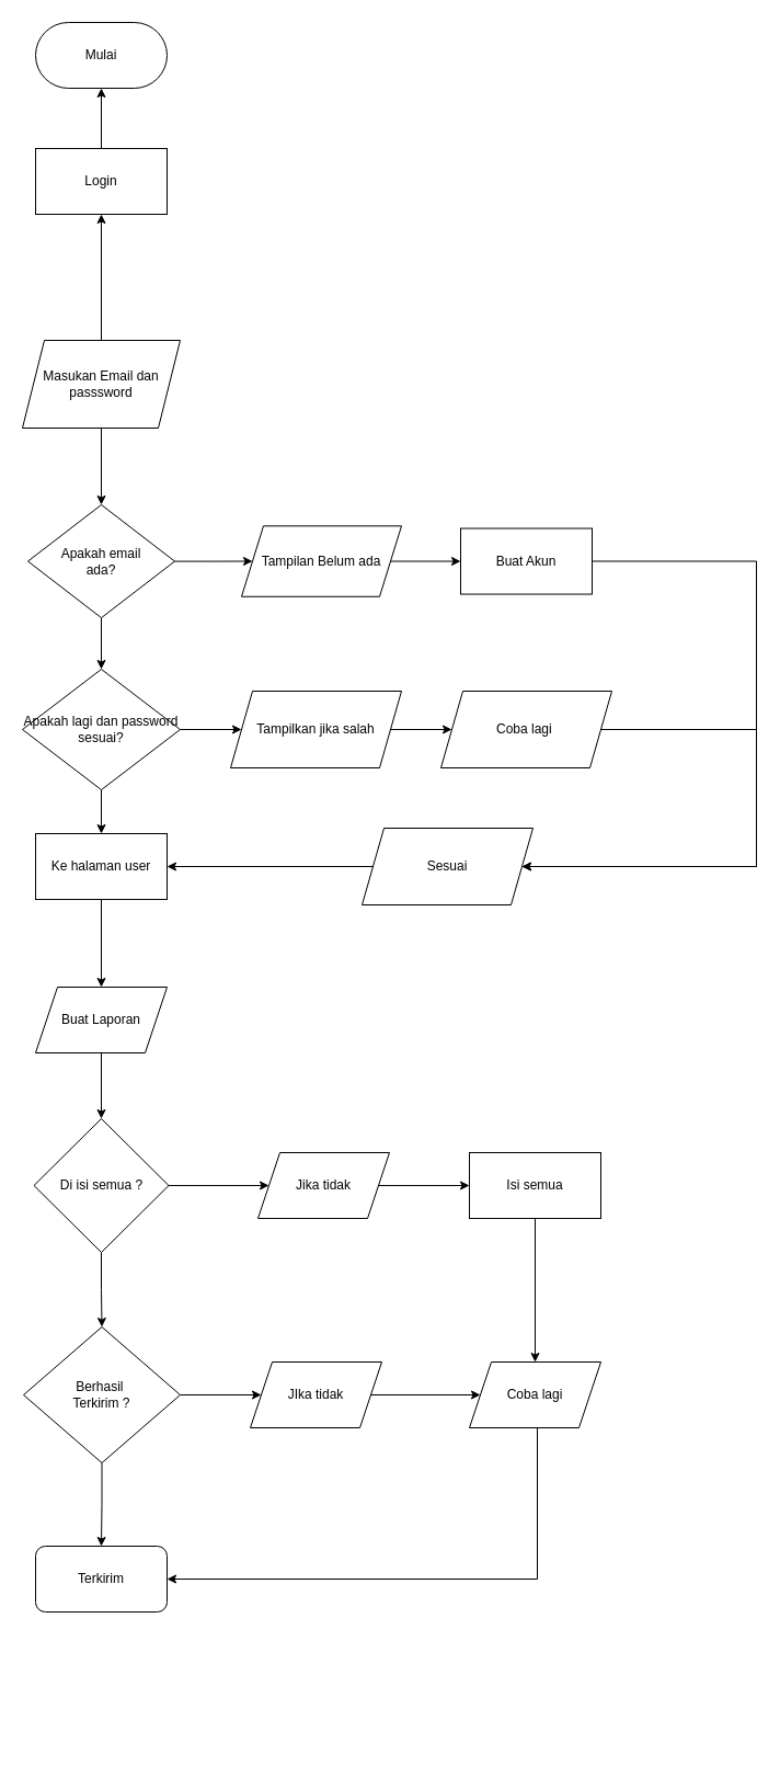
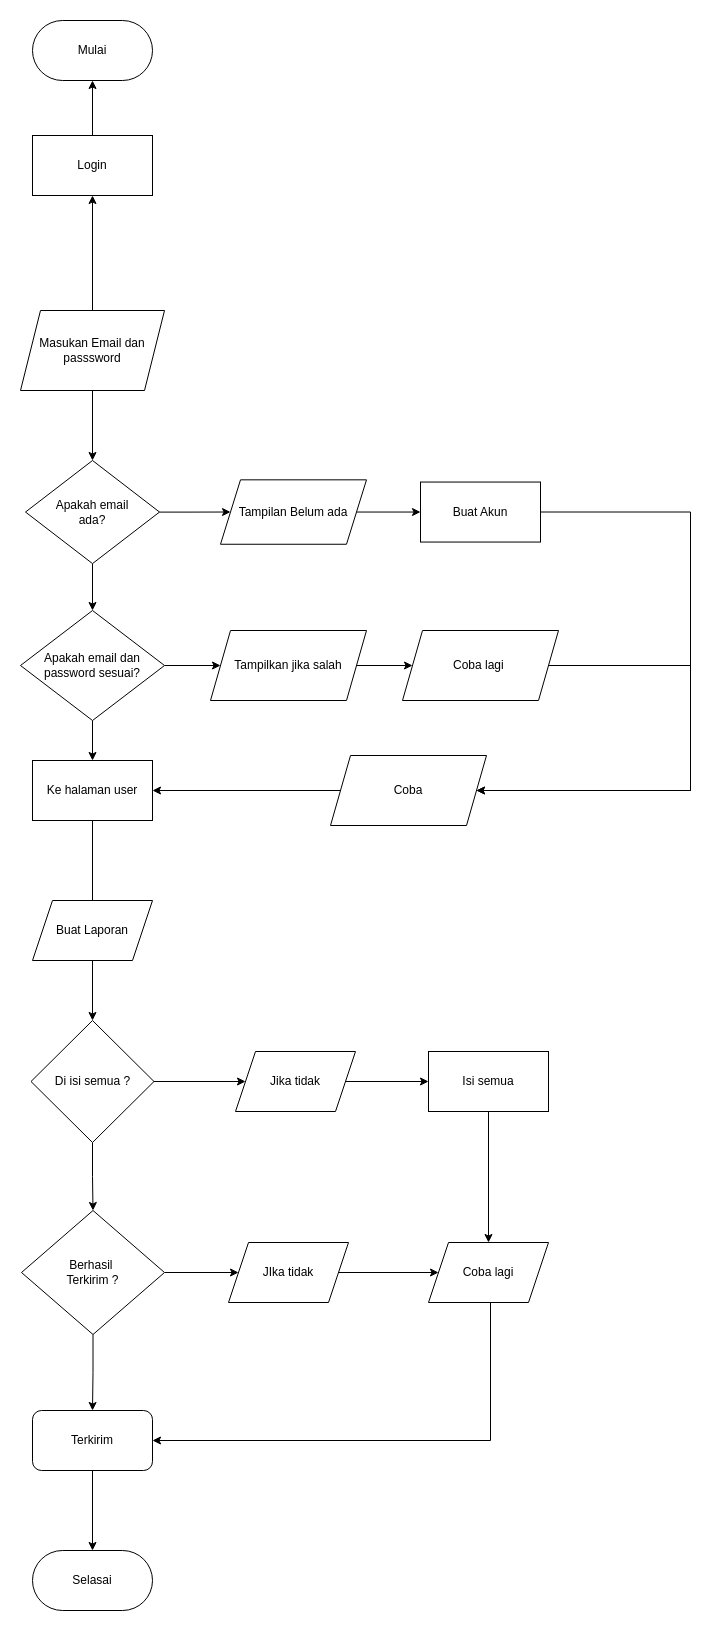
- <mxCell id="10" value="Apakah lagi dan password sesuai?" style="rhombus;whiteSpace=wrap;html=1;" vertex="1" parent="1"><mxGeometry x="20" y="610" width="144" height="110" as="geometry" /></mxCell>
+ <mxCell id="10" value="Apakah email dan password sesuai?" style="rhombus;whiteSpace=wrap;html=1;" vertex="1" parent="1"><mxGeometry x="20" y="610" width="144" height="110" as="geometry" /></mxCell>
- <mxCell id="25" value="Sesuai" style="shape=parallelogram;perimeter=parallelogramPerimeter;whiteSpace=wrap;html=1;fixedSize=1;" vertex="1" parent="1"><mxGeometry x="330" y="755" width="156" height="70" as="geometry" /></mxCell>
+ <mxCell id="25" value="Coba" style="shape=parallelogram;perimeter=parallelogramPerimeter;whiteSpace=wrap;html=1;fixedSize=1;" vertex="1" parent="1"><mxGeometry x="330" y="755" width="156" height="70" as="geometry" /></mxCell>
- <mxCell id="22" value="" style="edgeStyle=orthogonalEdgeStyle;rounded=0;orthogonalLoop=1;jettySize=auto;html=1;" edge="1" parent="1" source="23" target="27"><mxGeometry relative="1" as="geometry" /></mxCell>
+ <mxCell id="22" value="" style="edgeStyle=orthogonalEdgeStyle;rounded=0;orthogonalLoop=1;jettySize=auto;html=1;endArrow=none;" edge="1" parent="1" source="23" target="27"><mxGeometry relative="1" as="geometry" /></mxCell>
+ <mxCell id="42" value="" style="edgeStyle=orthogonalEdgeStyle;rounded=0;orthogonalLoop=1;jettySize=auto;html=1;" edge="1" parent="1" source="43" target="44"><mxGeometry relative="1" as="geometry" /></mxCell>
+ <mxCell id="44" value="Selasai" style="rounded=1;whiteSpace=wrap;html=1;arcSize=50;" vertex="1" parent="1"><mxGeometry x="32" y="1550" width="120" height="60" as="geometry" /></mxCell>
